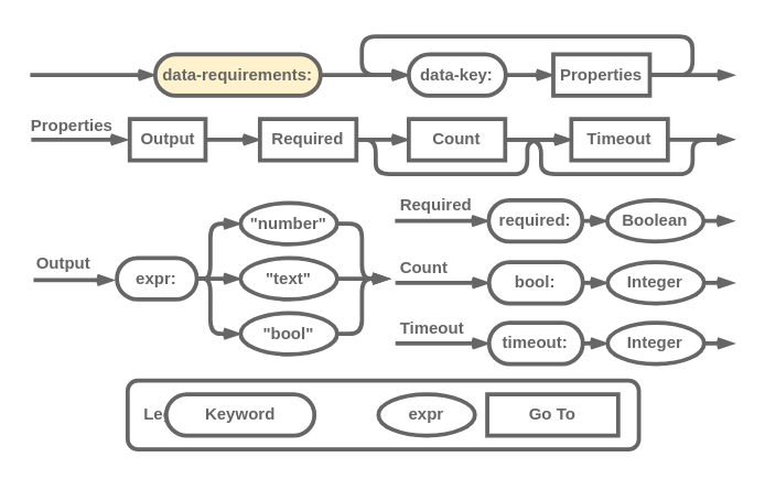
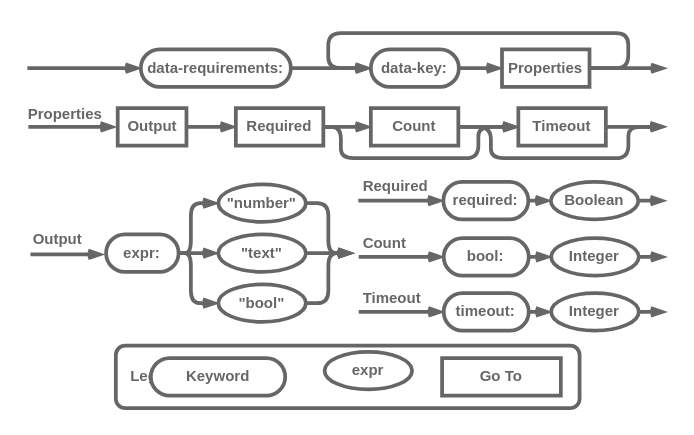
- <mxCell id="9" value="&lt;font color=&quot;#666666&quot;&gt;&lt;b&gt;data-requirements:&lt;/b&gt;&lt;/font&gt;" style="rounded=1;whiteSpace=wrap;html=1;strokeColor=#666666;fontFamily=Helvetica;fontSize=12;fontColor=#143642;fillColor=#fff2cc;arcSize=50;fontStyle=0;shadow=0;labelBackgroundColor=none;align=center;verticalAlign=middle;strokeWidth=3;container=0;" parent="2" vertex="1"><mxGeometry x="92.07" y="19" width="120" height="30" as="geometry" /></mxCell>
+ <mxCell id="9" value="&lt;font color=&quot;#666666&quot;&gt;&lt;b&gt;data-requirements:&lt;/b&gt;&lt;/font&gt;" style="rounded=1;whiteSpace=wrap;html=1;strokeColor=#666666;fontFamily=Helvetica;fontSize=12;fontColor=#143642;fillColor=#ffffff;arcSize=50;fontStyle=0;shadow=0;labelBackgroundColor=none;align=center;verticalAlign=middle;strokeWidth=3;container=0;" parent="2" vertex="1"><mxGeometry x="92.07" y="19" width="120" height="30" as="geometry" /></mxCell>
- <mxCell id="5" value="&lt;b style=&quot;border-color: var(--border-color); color: rgb(51, 51, 51);&quot;&gt;&lt;font style=&quot;border-color: var(--border-color);&quot; color=&quot;#666666&quot;&gt;expr&lt;/font&gt;&lt;/b&gt;" style="ellipse;whiteSpace=wrap;html=1;rounded=1;labelBackgroundColor=none;strokeColor=#666666;fontFamily=Helvetica;fontSize=12;fontColor=default;fillColor=default;container=0;strokeWidth=3;" parent="3" vertex="1"><mxGeometry x="182" y="10" width="70" height="30" as="geometry" /></mxCell>
+ <mxCell id="5" value="&lt;b style=&quot;border-color: var(--border-color); color: rgb(51, 51, 51);&quot;&gt;&lt;font style=&quot;border-color: var(--border-color);&quot; color=&quot;#666666&quot;&gt;expr&lt;/font&gt;&lt;/b&gt;" style="ellipse;whiteSpace=wrap;html=1;rounded=1;labelBackgroundColor=none;strokeColor=#666666;fontFamily=Helvetica;fontSize=12;fontColor=default;fillColor=default;container=0;strokeWidth=3;" parent="3" vertex="1"><mxGeometry x="167" y="5" width="70" height="30" as="geometry" /></mxCell>
